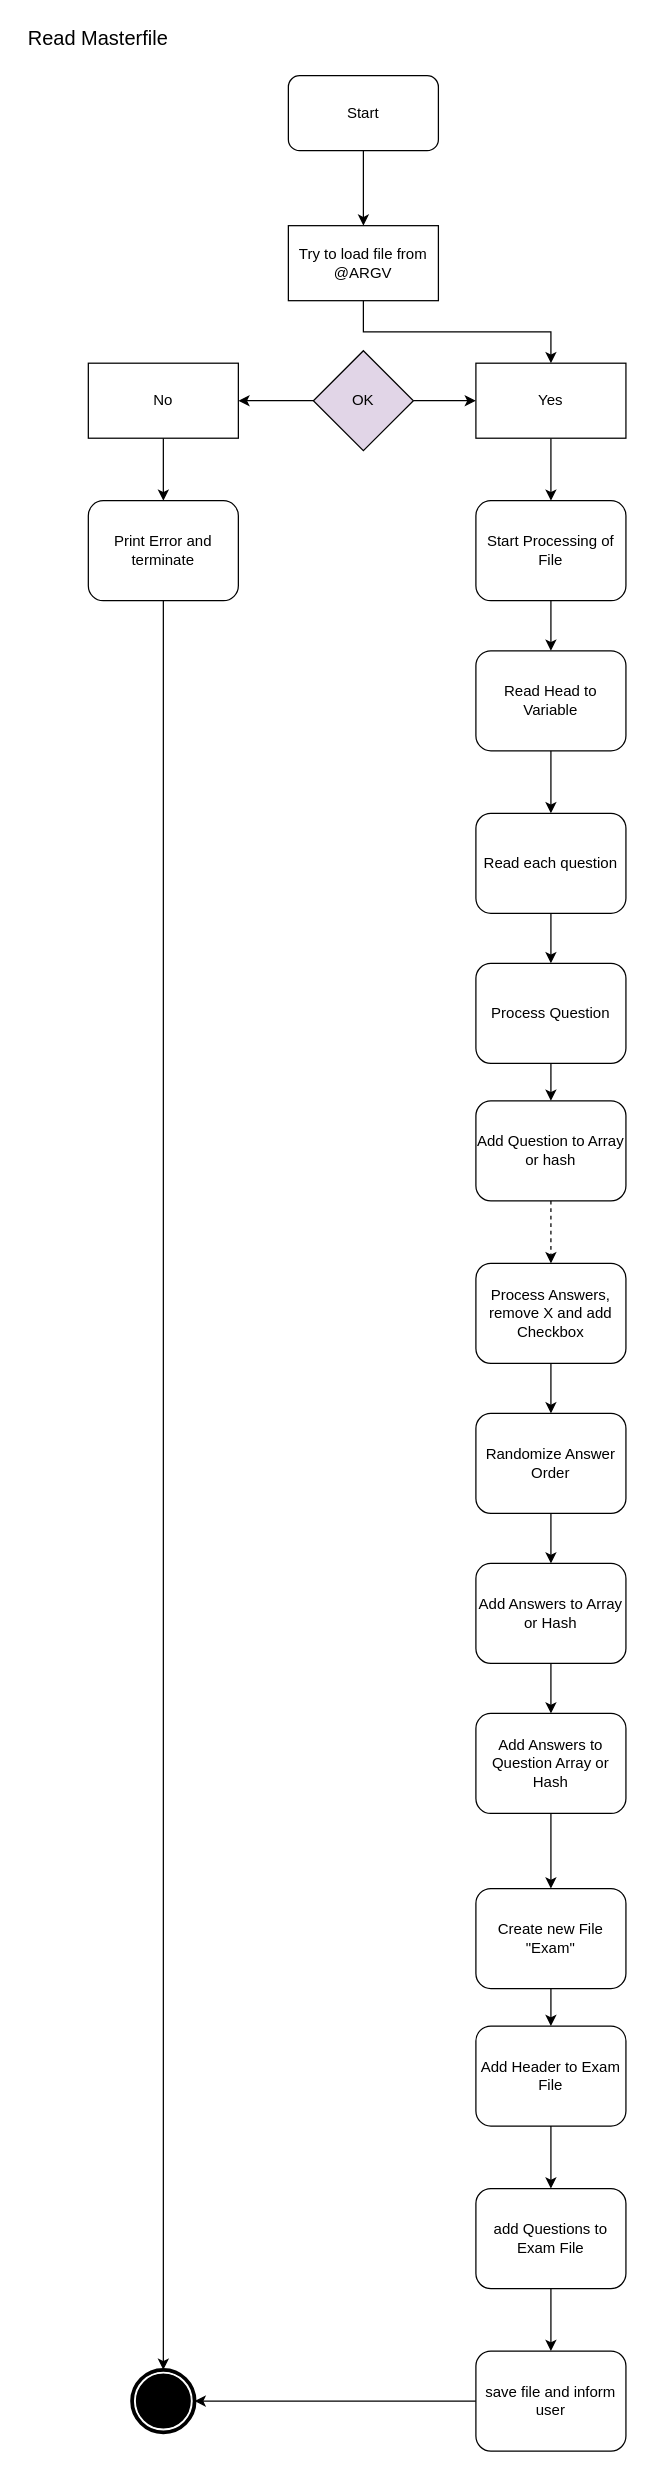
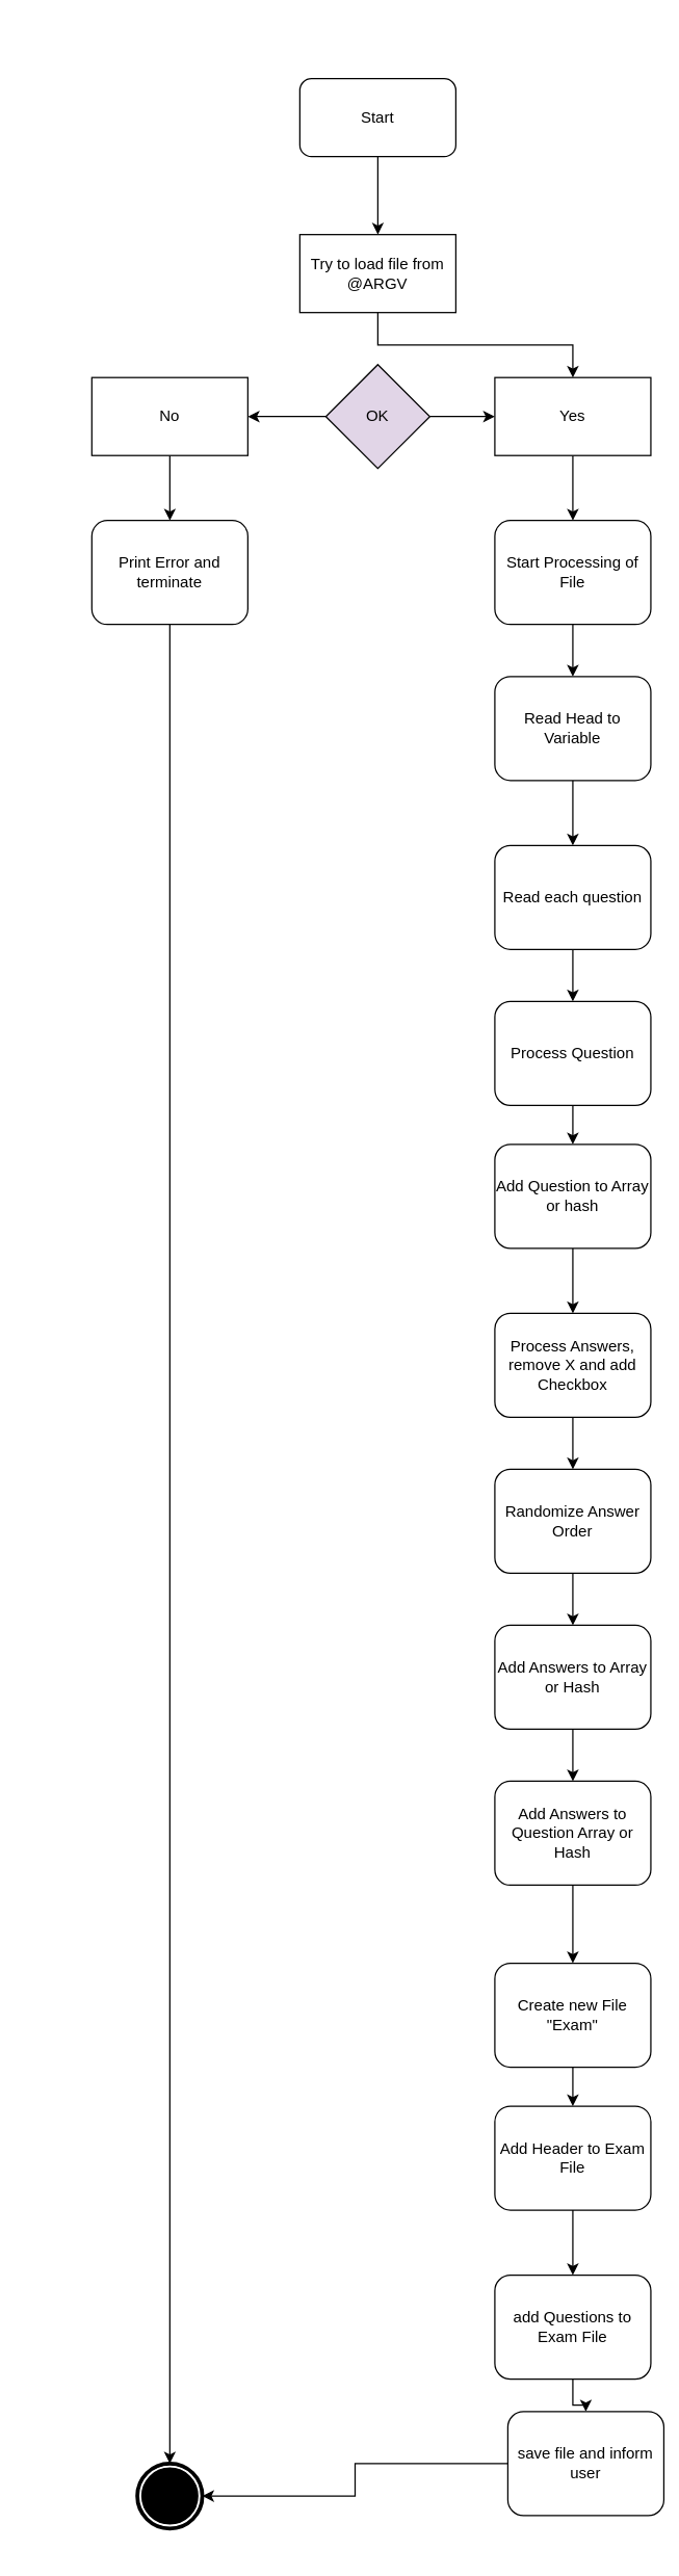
- <mxCell id="4" value="Read Masterfile" style="text;html=1;strokeColor=none;fillColor=none;align=left;verticalAlign=middle;whiteSpace=wrap;rounded=0;fontSize=16;" vertex="1" parent="1"><mxGeometry x="20" y="20" width="160" height="20" as="geometry" /></mxCell>
- <mxCell id="25" style="edgeStyle=orthogonalEdgeStyle;rounded=0;orthogonalLoop=1;jettySize=auto;html=1;fontSize=12;dashed=1;" edge="1" parent="1" source="26" target="28"><mxGeometry relative="1" as="geometry" /></mxCell>
+ <mxCell id="25" style="edgeStyle=orthogonalEdgeStyle;rounded=0;orthogonalLoop=1;jettySize=auto;html=1;fontSize=12;" edge="1" parent="1" source="26" target="28"><mxGeometry relative="1" as="geometry" /></mxCell>
- <mxCell id="42" value="save file and inform user" style="shape=ext;rounded=1;html=1;whiteSpace=wrap;fontSize=12;align=center;" vertex="1" parent="1"><mxGeometry x="380" y="1880" width="120" height="80" as="geometry" /></mxCell>
+ <mxCell id="42" value="save file and inform user" style="shape=ext;rounded=1;html=1;whiteSpace=wrap;fontSize=12;align=center;" vertex="1" parent="1"><mxGeometry x="390" y="1855" width="120" height="80" as="geometry" /></mxCell>
